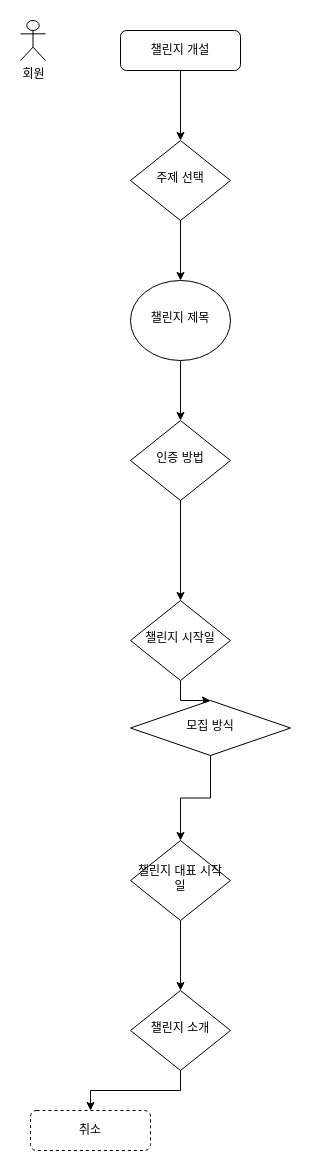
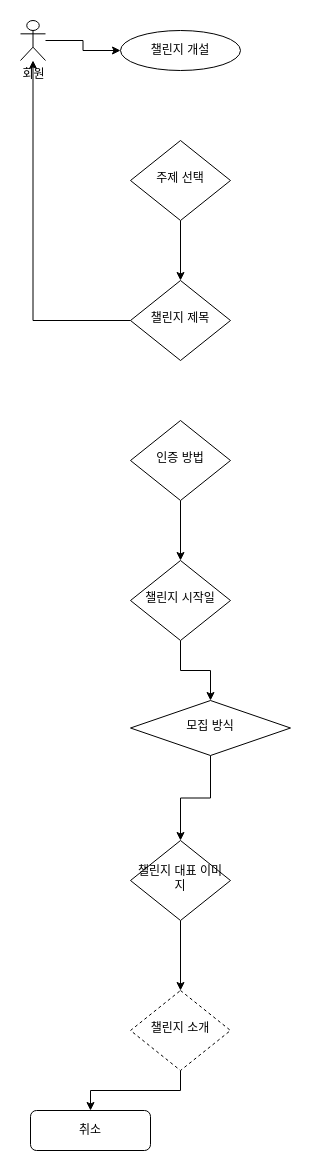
+ <mxCell id="6" style="edgeStyle=orthogonalEdgeStyle;rounded=0;orthogonalLoop=1;jettySize=auto;html=1;" edge="1" parent="1" source="7" target="3"><mxGeometry relative="1" as="geometry" /></mxCell>
- <mxCell id="3" value="챌린지 개설" style="rounded=1;whiteSpace=wrap;html=1;fontSize=12;glass=0;strokeWidth=1;shadow=0;" parent="1" vertex="1"><mxGeometry x="120" y="30" width="120" height="40" as="geometry" /></mxCell>
+ <mxCell id="3" value="챌린지 개설" style="ellipse;whiteSpace=wrap;html=1;fontSize=12;glass=0;strokeWidth=1;shadow=0;" parent="1" vertex="1"><mxGeometry x="120" y="30" width="120" height="40" as="geometry" /></mxCell>
- <mxCell id="2" style="edgeStyle=orthogonalEdgeStyle;rounded=0;orthogonalLoop=1;jettySize=auto;html=1;entryX=0.5;entryY=0;entryDx=0;entryDy=0;" edge="1" parent="1" source="3" target="5"><mxGeometry relative="1" as="geometry" /></mxCell>
- <mxCell id="9" value="챌린지 제목" style="ellipse;whiteSpace=wrap;html=1;shadow=0;fontFamily=Helvetica;fontSize=12;align=center;strokeWidth=1;spacing=6;spacingTop=-4;" vertex="1" parent="1"><mxGeometry x="130" y="280" width="100" height="80" as="geometry" /></mxCell>
+ <mxCell id="9" value="챌린지 제목" style="rhombus;whiteSpace=wrap;html=1;shadow=0;fontFamily=Helvetica;fontSize=12;align=center;strokeWidth=1;spacing=6;spacingTop=-4;" vertex="1" parent="1"><mxGeometry x="130" y="280" width="100" height="80" as="geometry" /></mxCell>
- <mxCell id="8" style="edgeStyle=orthogonalEdgeStyle;rounded=0;orthogonalLoop=1;jettySize=auto;html=1;entryX=0.5;entryY=0;entryDx=0;entryDy=0;" edge="1" parent="1" source="9" target="11"><mxGeometry relative="1" as="geometry" /></mxCell>
+ <mxCell id="8" style="edgeStyle=orthogonalEdgeStyle;rounded=0;orthogonalLoop=1;jettySize=auto;html=1;" edge="1" parent="1" source="9" target="7"><mxGeometry relative="1" as="geometry" /></mxCell>
- <mxCell id="13" value="챌린지 시작일" style="rhombus;whiteSpace=wrap;html=1;shadow=0;fontFamily=Helvetica;fontSize=12;align=center;strokeWidth=1;spacing=6;spacingTop=-4;" vertex="1" parent="1"><mxGeometry x="130" y="600" width="100" height="80" as="geometry" /></mxCell>
+ <mxCell id="13" value="챌린지 시작일" style="rhombus;whiteSpace=wrap;html=1;shadow=0;fontFamily=Helvetica;fontSize=12;align=center;strokeWidth=1;spacing=6;spacingTop=-4;" vertex="1" parent="1"><mxGeometry x="130" y="560" width="100" height="80" as="geometry" /></mxCell>
- <mxCell id="17" value="챌린지 대표 시작일&lt;br&gt;" style="rhombus;whiteSpace=wrap;html=1;shadow=0;fontFamily=Helvetica;fontSize=12;align=center;strokeWidth=1;spacing=6;spacingTop=-4;" vertex="1" parent="1"><mxGeometry x="130" y="840" width="100" height="80" as="geometry" /></mxCell>
+ <mxCell id="17" value="챌린지 대표 이미지&lt;br&gt;" style="rhombus;whiteSpace=wrap;html=1;shadow=0;fontFamily=Helvetica;fontSize=12;align=center;strokeWidth=1;spacing=6;spacingTop=-4;" vertex="1" parent="1"><mxGeometry x="130" y="840" width="100" height="80" as="geometry" /></mxCell>
- <mxCell id="19" value="챌린지 소개" style="rhombus;whiteSpace=wrap;html=1;shadow=0;fontFamily=Helvetica;fontSize=12;align=center;strokeWidth=1;spacing=6;spacingTop=-4;" vertex="1" parent="1"><mxGeometry x="130" y="990" width="100" height="80" as="geometry" /></mxCell>
+ <mxCell id="19" value="챌린지 소개" style="rhombus;whiteSpace=wrap;html=1;shadow=0;fontFamily=Helvetica;fontSize=12;align=center;strokeWidth=1;spacing=6;spacingTop=-4;dashed=1;" vertex="1" parent="1"><mxGeometry x="130" y="990" width="100" height="80" as="geometry" /></mxCell>
- <mxCell id="20" value="취소" style="rounded=1;whiteSpace=wrap;html=1;fontSize=12;glass=0;strokeWidth=1;shadow=0;dashed=1;" vertex="1" parent="1"><mxGeometry x="30" y="1110" width="120" height="40" as="geometry" /></mxCell>
+ <mxCell id="20" value="취소" style="rounded=1;whiteSpace=wrap;html=1;fontSize=12;glass=0;strokeWidth=1;shadow=0;" vertex="1" parent="1"><mxGeometry x="30" y="1110" width="120" height="40" as="geometry" /></mxCell>
